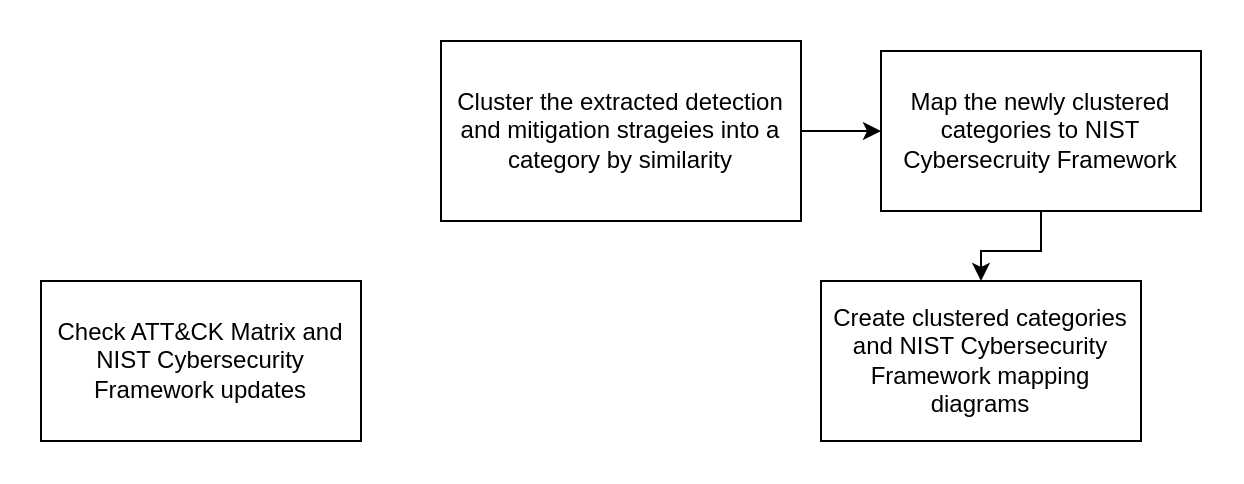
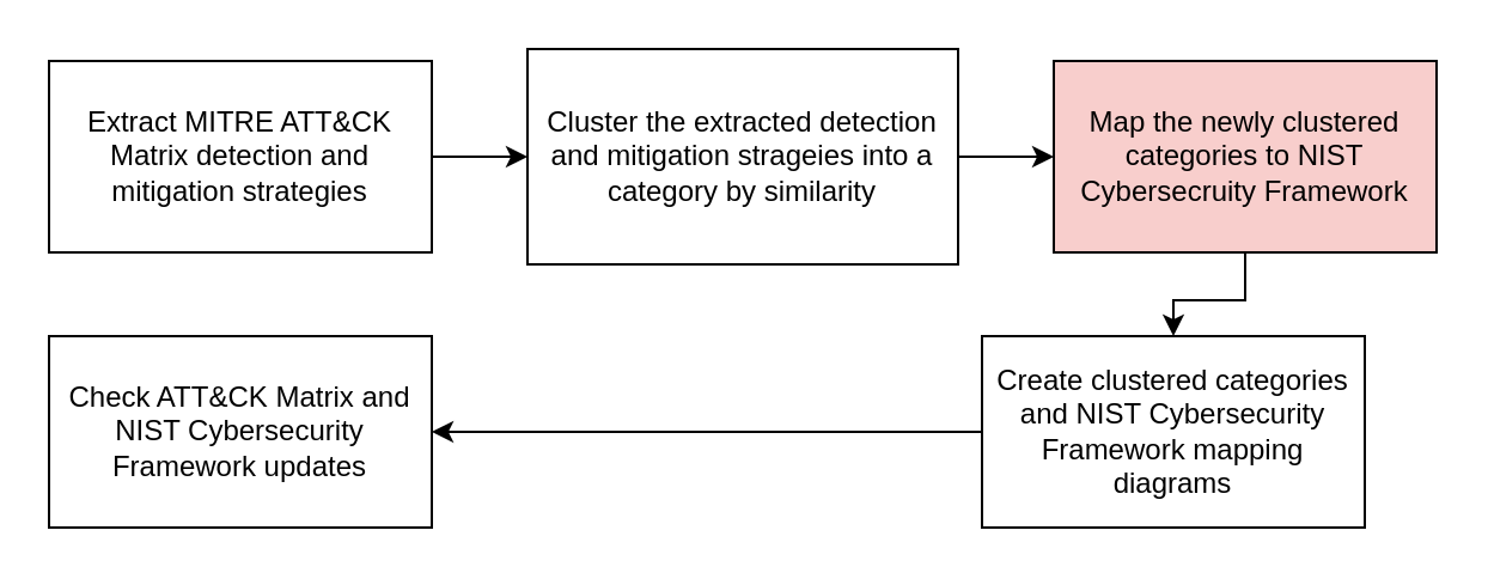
+ <mxCell id="3" value="Extract MITRE ATT&amp;amp;CK Matrix detection and mitigation strategies" style="rounded=0;whiteSpace=wrap;html=1;" vertex="1" parent="1"><mxGeometry x="20" y="25" width="160" height="80" as="geometry" /></mxCell>
+ <mxCell id="2" value="" style="edgeStyle=orthogonalEdgeStyle;rounded=0;orthogonalLoop=1;jettySize=auto;html=1;" edge="1" parent="1" source="3" target="5"><mxGeometry relative="1" as="geometry" /></mxCell>
- <mxCell id="7" value="Map the newly clustered categories to NIST Cybersecruity Framework" style="whiteSpace=wrap;html=1;rounded=0;" vertex="1" parent="1"><mxGeometry x="440" y="25" width="160" height="80" as="geometry" /></mxCell>
+ <mxCell id="7" value="Map the newly clustered categories to NIST Cybersecruity Framework" style="whiteSpace=wrap;html=1;rounded=0;fillColor=#f8cecc;" vertex="1" parent="1"><mxGeometry x="440" y="25" width="160" height="80" as="geometry" /></mxCell>
+ <mxCell id="8" value="" style="edgeStyle=orthogonalEdgeStyle;rounded=0;orthogonalLoop=1;jettySize=auto;html=1;" edge="1" parent="1" source="9" target="10"><mxGeometry relative="1" as="geometry" /></mxCell>
